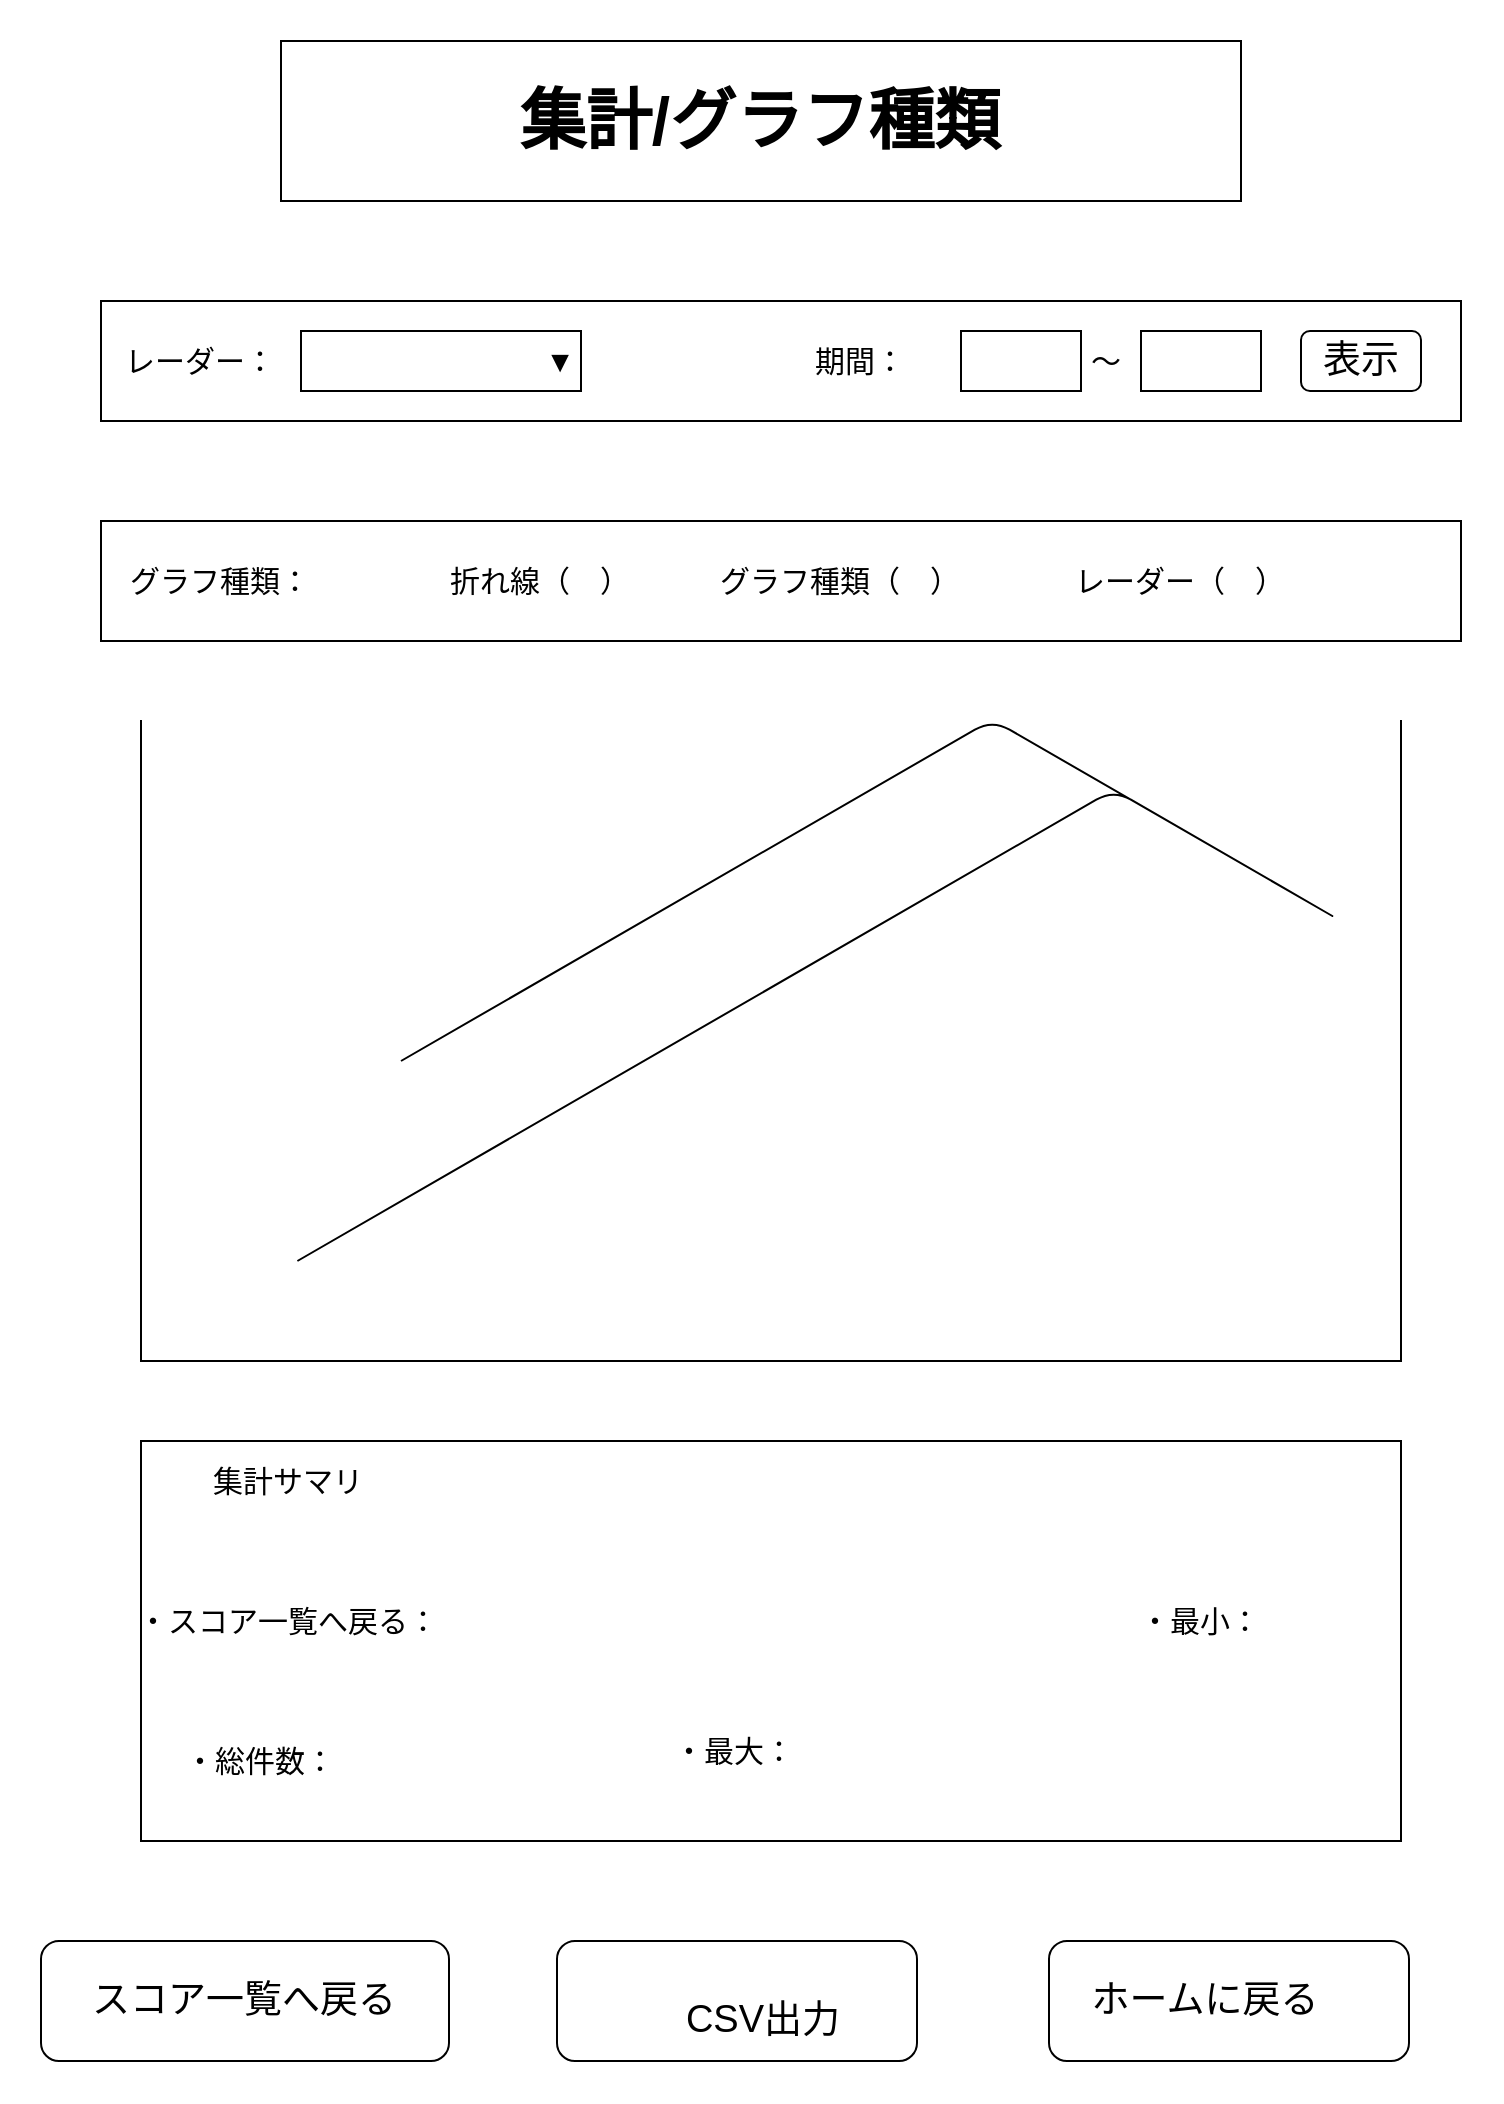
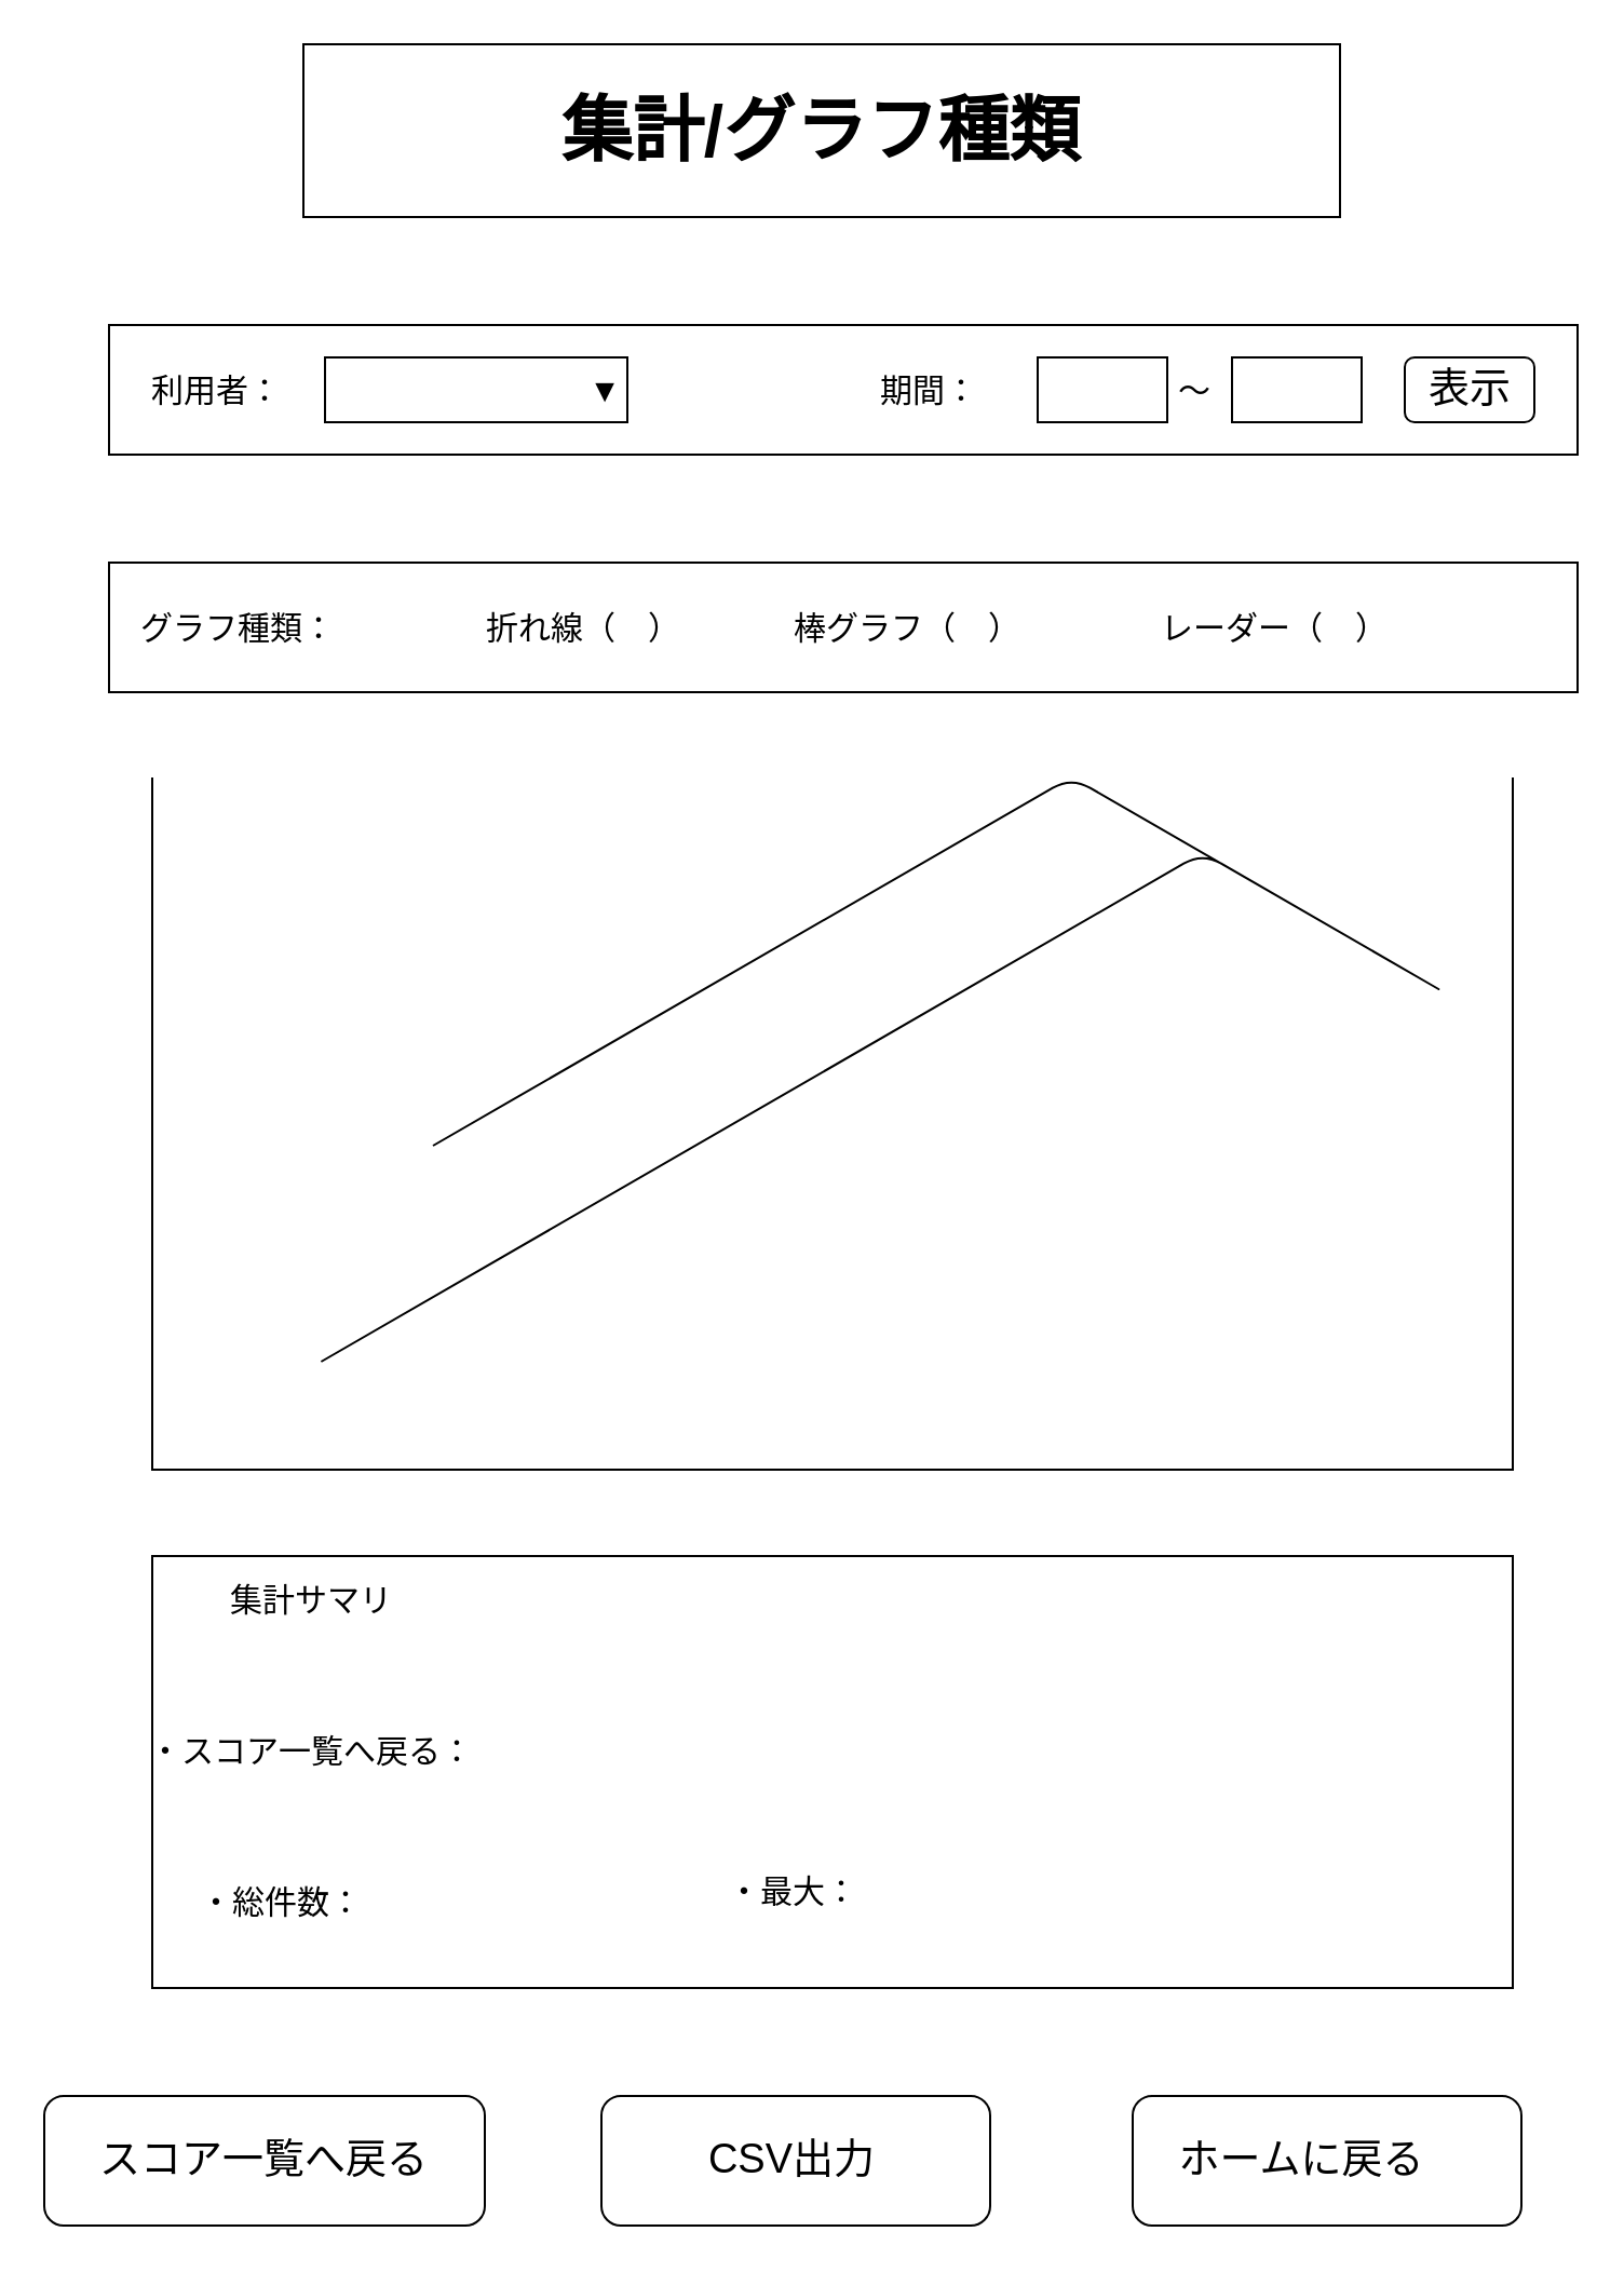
- <mxCell id="13" value="レーダー：" style="text;html=1;align=center;verticalAlign=middle;whiteSpace=wrap;rounded=0;fontSize=15;" vertex="1" parent="12"><mxGeometry width="160" height="60" as="geometry" /></mxCell>
+ <mxCell id="13" value="利用者：" style="text;html=1;align=center;verticalAlign=middle;whiteSpace=wrap;rounded=0;fontSize=15;" vertex="1" parent="12"><mxGeometry width="160" height="60" as="geometry" /></mxCell>
- <mxCell id="25" value="グラフ種類（　）" style="text;html=1;align=center;verticalAlign=middle;whiteSpace=wrap;rounded=0;fontSize=15;" vertex="1" parent="1"><mxGeometry x="340" y="260" width="160" height="60" as="geometry" /></mxCell>
+ <mxCell id="25" value="棒グラフ（　）" style="text;html=1;align=center;verticalAlign=middle;whiteSpace=wrap;rounded=0;fontSize=15;" vertex="1" parent="1"><mxGeometry x="340" y="260" width="160" height="60" as="geometry" /></mxCell>
- <mxCell id="32" value="・最小：" style="text;html=1;align=center;verticalAlign=middle;whiteSpace=wrap;rounded=0;fontSize=15;" vertex="1" parent="1"><mxGeometry x="520" y="780" width="160" height="60" as="geometry" /></mxCell>
- <mxCell id="8" value="CSV出力" style="text;html=1;align=center;verticalAlign=middle;whiteSpace=wrap;rounded=0;fontSize=19;container=0;" vertex="1" parent="1"><mxGeometry x="310" y="995" width="143" height="30" as="geometry" /></mxCell>
+ <mxCell id="8" value="CSV出力" style="text;html=1;align=center;verticalAlign=middle;whiteSpace=wrap;rounded=0;fontSize=19;container=0;" vertex="1" parent="1"><mxGeometry x="295" y="985" width="143" height="30" as="geometry" /></mxCell>
